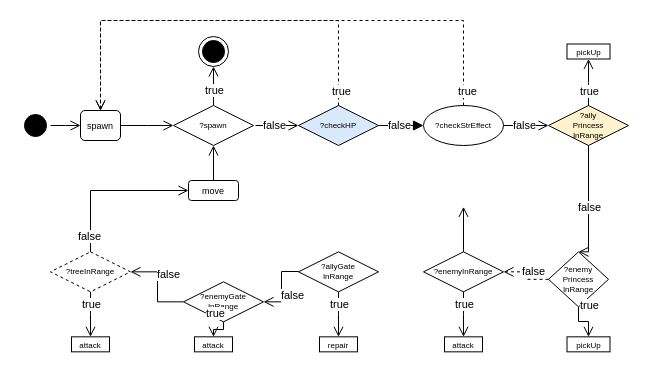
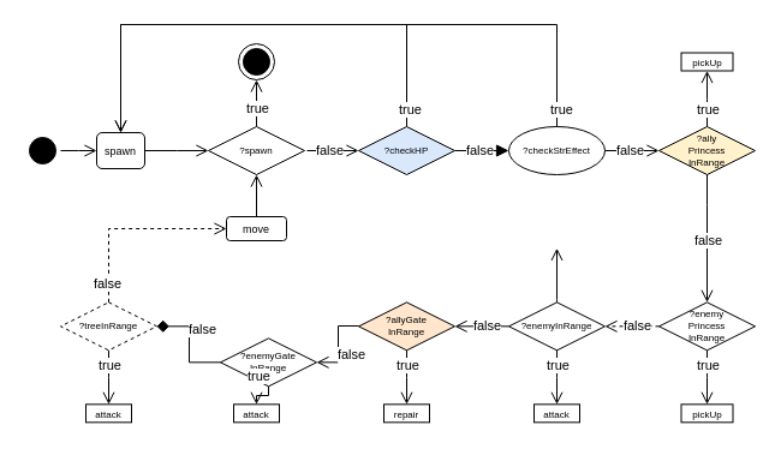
- <mxCell id="19" value="" style="edgeStyle=elbowEdgeStyle;elbow=vertical;align=left;verticalAlign=bottom;endArrow=open;endSize=8;exitX=0.5;exitY=0;endFill=1;rounded=0;exitDx=0;exitDy=0;entryX=0.5;entryY=0;entryDx=0;entryDy=0;dashed=1;" parent="1" source="18" target="8" edge="1"><mxGeometry x="-1" relative="1" as="geometry"><mxPoint x="210" y="100" as="targetPoint" /><Array as="points"><mxPoint x="345" y="20" /></Array><mxPoint x="463" y="105" as="sourcePoint" /></mxGeometry></mxCell>
+ <mxCell id="19" value="" style="edgeStyle=elbowEdgeStyle;elbow=vertical;align=left;verticalAlign=bottom;endArrow=open;endSize=8;exitX=0.5;exitY=0;endFill=1;rounded=0;exitDx=0;exitDy=0;entryX=0.5;entryY=0;entryDx=0;entryDy=0;" parent="1" source="18" target="8" edge="1"><mxGeometry x="-1" relative="1" as="geometry"><mxPoint x="210" y="100" as="targetPoint" /><Array as="points"><mxPoint x="345" y="20" /></Array><mxPoint x="463" y="105" as="sourcePoint" /></mxGeometry></mxCell>
- <mxCell id="14" value="" style="edgeStyle=elbowEdgeStyle;elbow=vertical;align=left;verticalAlign=bottom;endArrow=open;endSize=8;exitX=0.5;exitY=0;endFill=1;rounded=0;exitDx=0;exitDy=0;entryX=0.5;entryY=0;entryDx=0;entryDy=0;dashed=1;" parent="1" source="13" target="8" edge="1"><mxGeometry x="-1" relative="1" as="geometry"><mxPoint x="338" y="66" as="targetPoint" /><Array as="points"><mxPoint x="220" y="20" /></Array><mxPoint x="338" y="105" as="sourcePoint" /></mxGeometry></mxCell>
+ <mxCell id="14" value="" style="edgeStyle=elbowEdgeStyle;elbow=vertical;align=left;verticalAlign=bottom;endArrow=open;endSize=8;exitX=0.5;exitY=0;endFill=1;rounded=0;exitDx=0;exitDy=0;entryX=0.5;entryY=0;entryDx=0;entryDy=0;" parent="1" source="13" target="8" edge="1"><mxGeometry x="-1" relative="1" as="geometry"><mxPoint x="338" y="66" as="targetPoint" /><Array as="points"><mxPoint x="220" y="20" /></Array><mxPoint x="338" y="105" as="sourcePoint" /></mxGeometry></mxCell>
- <mxCell id="60" value="" style="edgeStyle=elbowEdgeStyle;elbow=horizontal;align=left;verticalAlign=bottom;endArrow=open;endSize=8;endFill=1;rounded=0;entryX=0;entryY=0.5;entryDx=0;entryDy=0;exitX=0.5;exitY=0;exitDx=0;exitDy=0;" parent="1" source="56" target="46" edge="1"><mxGeometry x="-1" relative="1" as="geometry"><mxPoint x="15" y="281" as="targetPoint" /><Array as="points"><mxPoint x="90" y="220" /></Array><mxPoint x="58" y="281" as="sourcePoint" /></mxGeometry></mxCell>
+ <mxCell id="60" value="" style="edgeStyle=elbowEdgeStyle;elbow=horizontal;align=left;verticalAlign=bottom;endArrow=open;endSize=8;endFill=1;rounded=0;entryX=0;entryY=0.5;entryDx=0;entryDy=0;exitX=0.5;exitY=0;exitDx=0;exitDy=0;dashed=1;" parent="1" source="56" target="46" edge="1"><mxGeometry x="-1" relative="1" as="geometry"><mxPoint x="15" y="281" as="targetPoint" /><Array as="points"><mxPoint x="90" y="220" /></Array><mxPoint x="58" y="281" as="sourcePoint" /></mxGeometry></mxCell>
- <mxCell id="54" value="" style="edgeStyle=elbowEdgeStyle;elbow=horizontal;align=left;verticalAlign=bottom;endArrow=open;endSize=8;endFill=1;rounded=0;entryX=1;entryY=0.5;entryDx=0;entryDy=0;exitX=0;exitY=0.5;exitDx=0;exitDy=0;" parent="1" source="50" target="56" edge="1"><mxGeometry x="-1" relative="1" as="geometry"><mxPoint x="127" y="271.33" as="targetPoint" /><Array as="points" /><mxPoint x="175" y="271" as="sourcePoint" /></mxGeometry></mxCell>
+ <mxCell id="54" value="" style="edgeStyle=elbowEdgeStyle;elbow=horizontal;align=left;verticalAlign=bottom;endArrow=diamond;endSize=8;endFill=1;rounded=0;entryX=1;entryY=0.5;entryDx=0;entryDy=0;exitX=0;exitY=0.5;exitDx=0;exitDy=0;" parent="1" source="50" target="56" edge="1"><mxGeometry x="-1" relative="1" as="geometry"><mxPoint x="127" y="271.33" as="targetPoint" /><Array as="points" /><mxPoint x="175" y="271" as="sourcePoint" /></mxGeometry></mxCell>
- <mxCell id="42" value="?allyGate&#10;InRange" style="rhombus;fontSize=8;" parent="1" vertex="1"><mxGeometry x="298" y="251.33" width="80" height="40" as="geometry" /></mxCell>
+ <mxCell id="42" value="?allyGate&#10;InRange" style="rhombus;fontSize=8;fillColor=#ffe6cc;" parent="1" vertex="1"><mxGeometry x="298" y="251.33" width="80" height="40" as="geometry" /></mxCell>
+ <mxCell id="40" value="" style="edgeStyle=elbowEdgeStyle;elbow=horizontal;align=left;verticalAlign=bottom;endArrow=open;endSize=8;endFill=1;rounded=0;entryX=1;entryY=0.5;entryDx=0;entryDy=0;exitX=0;exitY=0.5;exitDx=0;exitDy=0;" parent="1" source="36" target="42" edge="1"><mxGeometry x="-1" relative="1" as="geometry"><mxPoint x="375" y="271.33" as="targetPoint" /><Array as="points" /><mxPoint x="423" y="271.33" as="sourcePoint" /></mxGeometry></mxCell>
+ <mxCell id="41" value="false" style="edgeLabel;html=1;align=center;verticalAlign=middle;resizable=0;points=[];" parent="40" vertex="1" connectable="0"><mxGeometry x="0.267" relative="1" as="geometry"><mxPoint x="10" y="-1" as="offset" /></mxGeometry></mxCell>
- <mxCell id="28" value="?enemy&#10;Princess&#10;InRange" style="rhombus;fontSize=8;" parent="1" vertex="1"><mxGeometry x="548" y="251.33" width="60" height="55" as="geometry" /></mxCell>
+ <mxCell id="28" value="?enemy&#10;Princess&#10;InRange" style="rhombus;fontSize=8;" parent="1" vertex="1"><mxGeometry x="548" y="251.33" width="80" height="40" as="geometry" /></mxCell>
